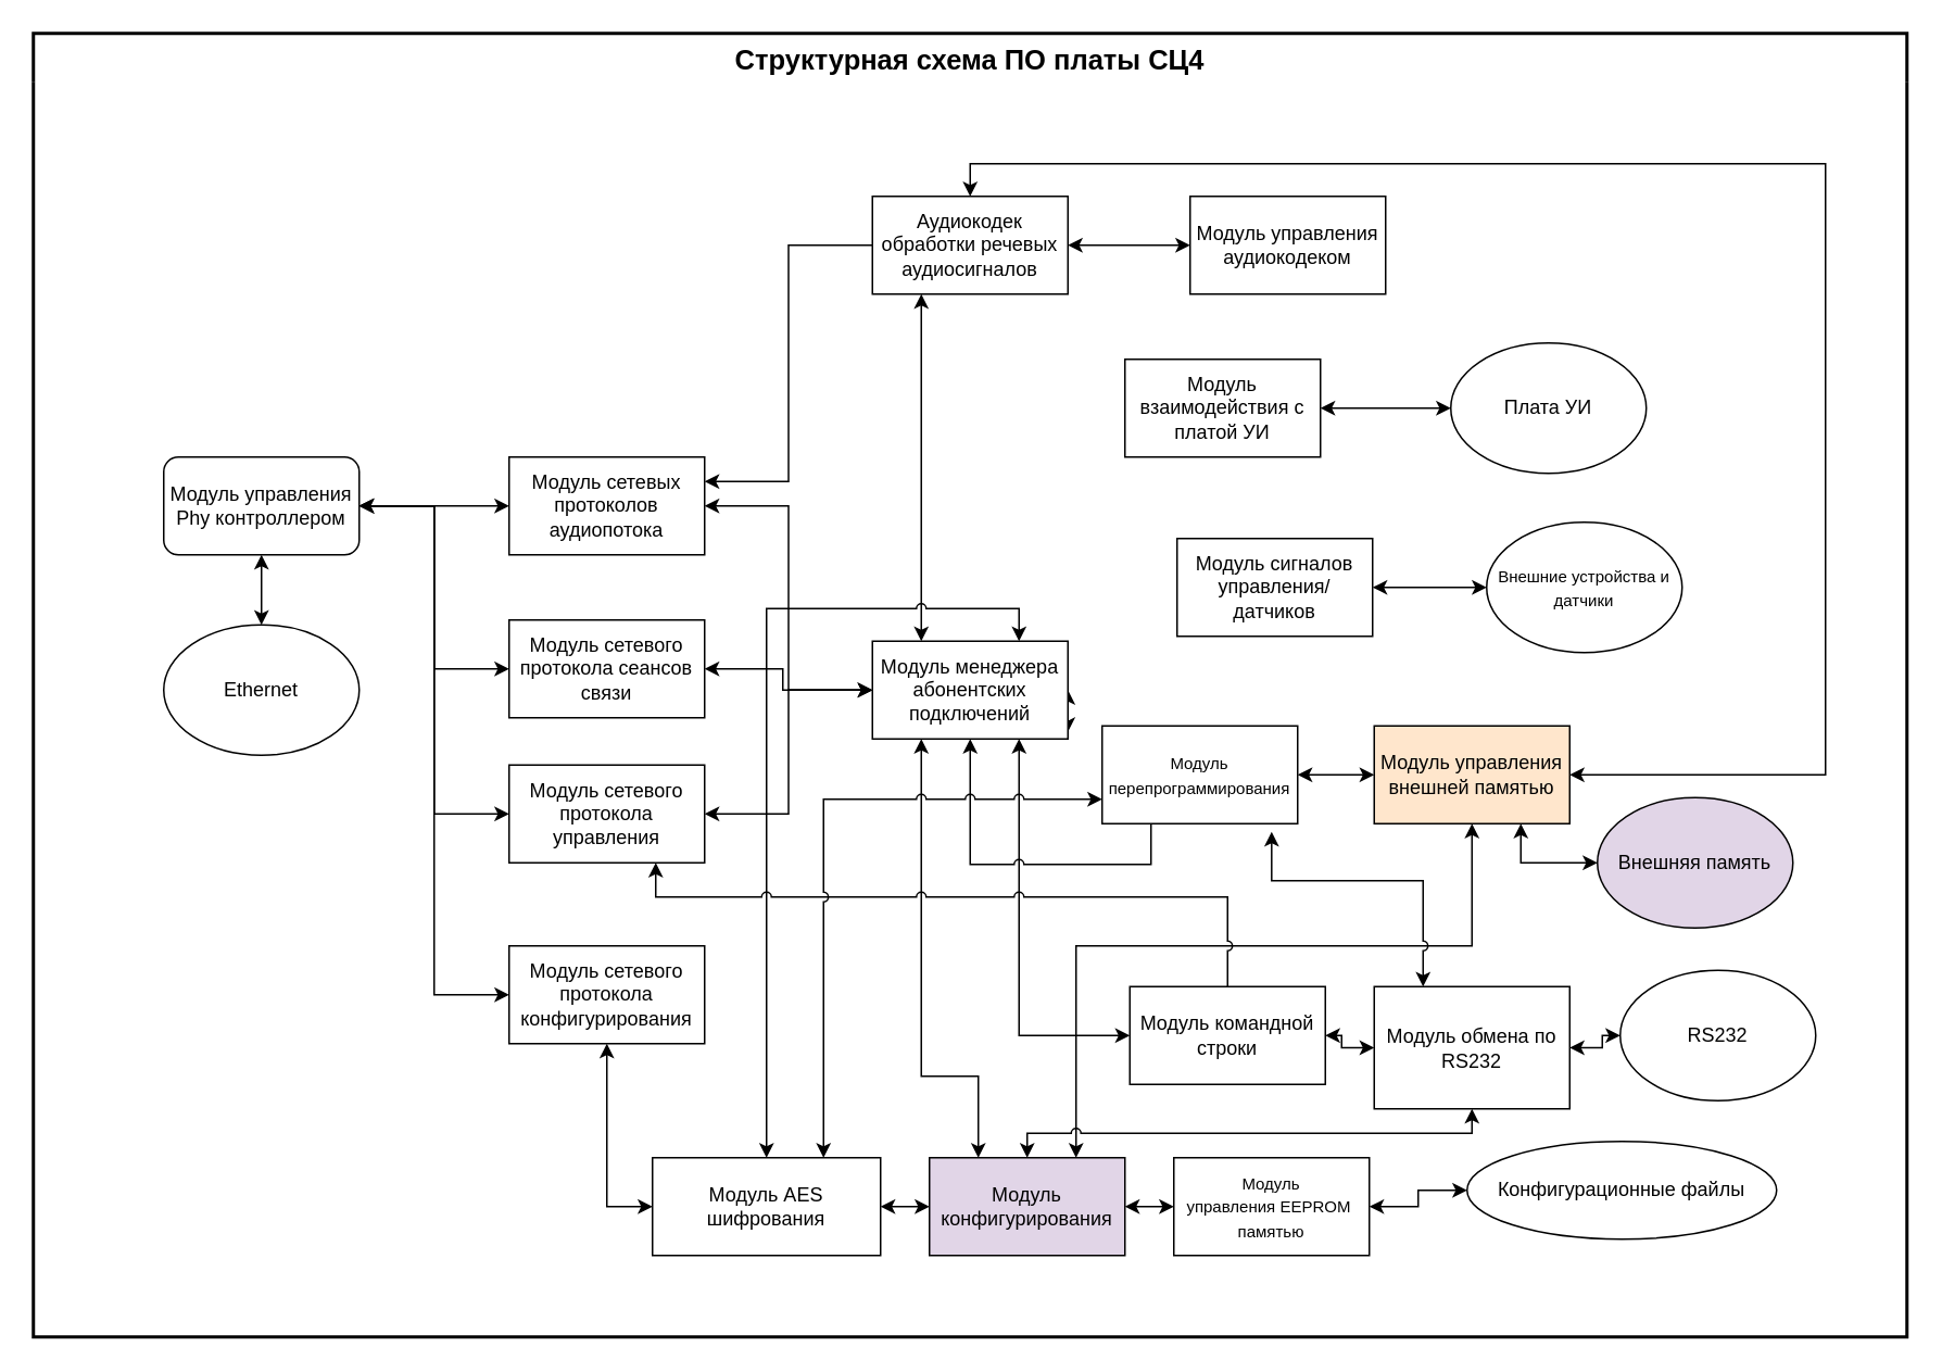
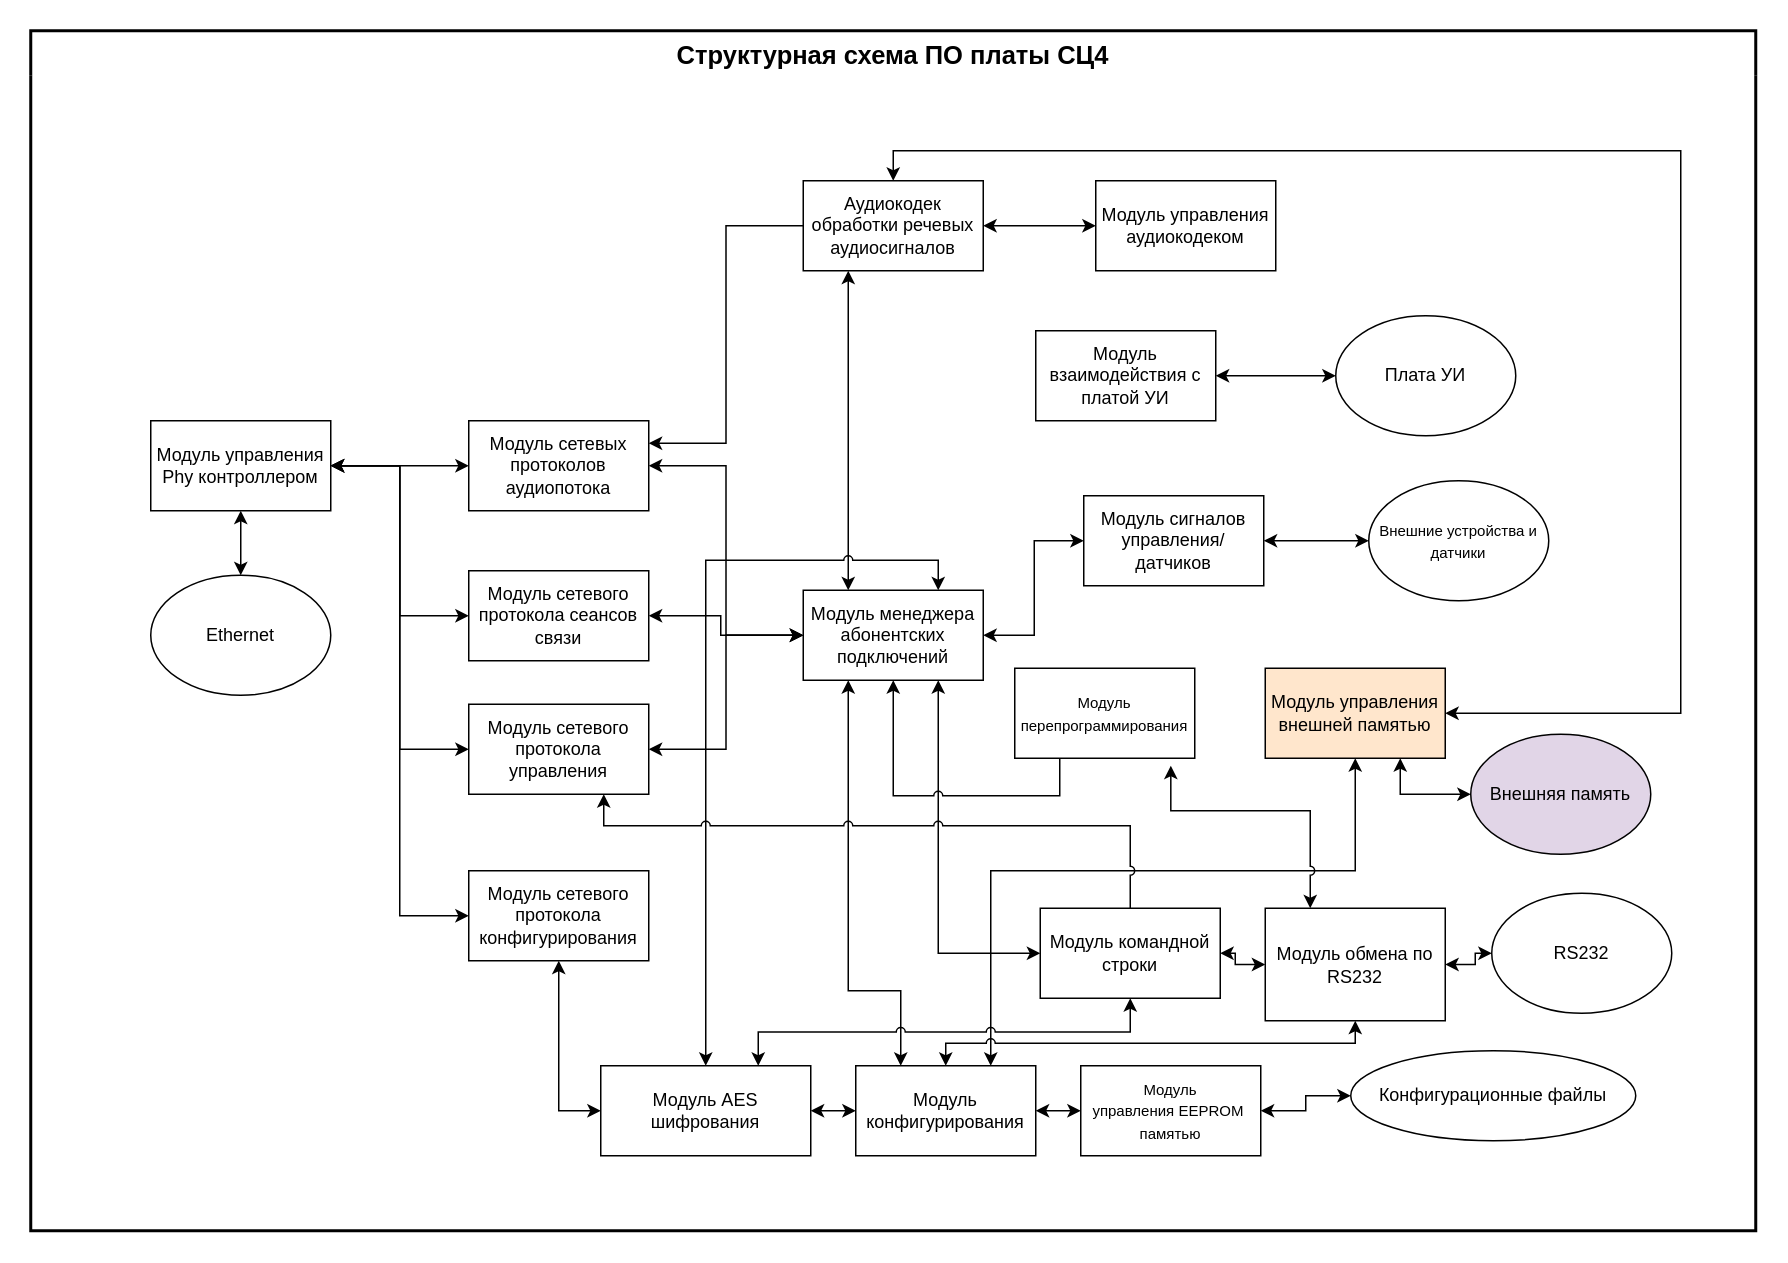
- <mxCell id="39" value="Модуль управления Phy контроллером" style="whiteSpace=wrap;html=1;rounded=1;" parent="1" vertex="1"><mxGeometry x="100" y="280" width="120" height="60" as="geometry" /></mxCell>
+ <mxCell id="39" value="Модуль управления Phy контроллером" style="rounded=0;whiteSpace=wrap;html=1;" parent="1" vertex="1"><mxGeometry x="100" y="280" width="120" height="60" as="geometry" /></mxCell>
- <mxCell id="3" style="edgeStyle=elbowEdgeStyle;rounded=0;orthogonalLoop=1;jettySize=auto;html=1;exitX=1;exitY=0.5;exitDx=0;exitDy=0;startArrow=classic;startFill=1;" parent="1" source="8" target="57" edge="1"><mxGeometry relative="1" as="geometry" /></mxCell>
+ <mxCell id="3" style="edgeStyle=elbowEdgeStyle;rounded=0;orthogonalLoop=1;jettySize=auto;html=1;exitX=1;exitY=0.5;exitDx=0;exitDy=0;entryX=0;entryY=0.5;entryDx=0;entryDy=0;startArrow=classic;startFill=1;" parent="1" source="8" target="15" edge="1"><mxGeometry relative="1" as="geometry" /></mxCell>
- <mxCell id="41" style="edgeStyle=orthogonalEdgeStyle;rounded=0;orthogonalLoop=1;jettySize=auto;html=1;exitX=0;exitY=0.5;exitDx=0;exitDy=0;entryX=1;entryY=0.5;entryDx=0;entryDy=0;startArrow=classic;startFill=1;" parent="1" source="43" target="40" edge="1"><mxGeometry relative="1" as="geometry" /></mxCell>
- <mxCell id="55" style="edgeStyle=orthogonalEdgeStyle;rounded=0;orthogonalLoop=1;jettySize=auto;html=1;exitX=0.75;exitY=0;exitDx=0;exitDy=0;entryX=0;entryY=0.75;entryDx=0;entryDy=0;startArrow=classic;startFill=1;jumpStyle=arc;" parent="1" source="56" target="40" edge="1"><mxGeometry relative="1" as="geometry" /></mxCell>
+ <mxCell id="55" style="edgeStyle=orthogonalEdgeStyle;rounded=0;orthogonalLoop=1;jettySize=auto;html=1;exitX=0.75;exitY=0;exitDx=0;exitDy=0;startArrow=classic;startFill=1;jumpStyle=arc;" parent="1" source="56" target="45" edge="1"><mxGeometry relative="1" as="geometry" /></mxCell>
- <mxCell id="20" value="Модуль конфигурирования" style="rounded=0;whiteSpace=wrap;html=1;fillColor=#e1d5e7;" parent="1" vertex="1"><mxGeometry x="570" y="710" width="120" height="60" as="geometry" /></mxCell>
+ <mxCell id="20" value="Модуль конфигурирования" style="rounded=0;whiteSpace=wrap;html=1;" parent="1" vertex="1"><mxGeometry x="570" y="710" width="120" height="60" as="geometry" /></mxCell>
